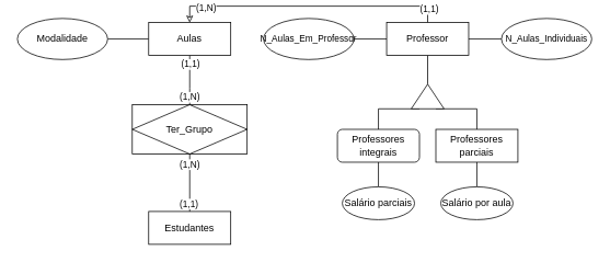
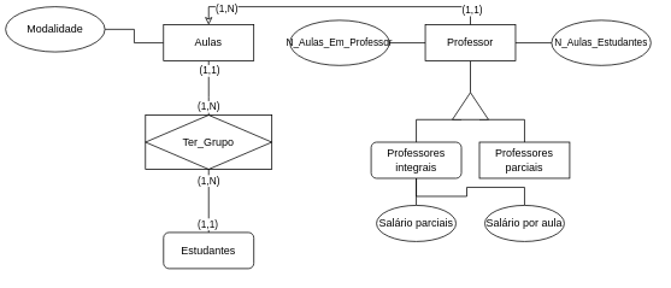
- <mxCell id="27" value="Modalidade" style="ellipse;whiteSpace=wrap;html=1;align=center;" vertex="1" parent="1"><mxGeometry x="20" y="20" width="110" height="50" as="geometry" /></mxCell>
+ <mxCell id="27" value="Modalidade" style="ellipse;whiteSpace=wrap;html=1;align=center;" vertex="1" parent="1"><mxGeometry x="5" y="5" width="110" height="50" as="geometry" /></mxCell>
- <mxCell id="25" value="&lt;font style=&quot;font-size: 11px&quot;&gt;N_Aulas_Individuais&lt;/font&gt;" style="ellipse;whiteSpace=wrap;html=1;align=center;" vertex="1" parent="1"><mxGeometry x="610" y="20" width="110" height="50" as="geometry" /></mxCell>
+ <mxCell id="25" value="&lt;font style=&quot;font-size: 11px&quot;&gt;N_Aulas_Estudantes&lt;/font&gt;" style="ellipse;whiteSpace=wrap;html=1;align=center;" vertex="1" parent="1"><mxGeometry x="610" y="20" width="110" height="50" as="geometry" /></mxCell>
- <mxCell id="29" style="edgeStyle=orthogonalEdgeStyle;rounded=0;orthogonalLoop=1;jettySize=auto;html=1;exitX=0.5;exitY=0;exitDx=0;exitDy=0;entryX=0.5;entryY=1;entryDx=0;entryDy=0;endArrow=none;endFill=0;" edge="1" parent="1" source="30" target="16"><mxGeometry relative="1" as="geometry" /></mxCell>
+ <mxCell id="29" style="edgeStyle=orthogonalEdgeStyle;rounded=0;orthogonalLoop=1;jettySize=auto;html=1;exitX=0.5;exitY=0;exitDx=0;exitDy=0;endArrow=none;endFill=0;" edge="1" parent="1" source="30" target="15"><mxGeometry relative="1" as="geometry" /></mxCell>
- <mxCell id="26" value="Estudantes" style="whiteSpace=wrap;html=1;align=center;" vertex="1" parent="1"><mxGeometry x="180" y="255" width="100" height="40" as="geometry" /></mxCell>
+ <mxCell id="26" value="Estudantes" style="whiteSpace=wrap;html=1;align=center;rounded=1;" vertex="1" parent="1"><mxGeometry x="180" y="255" width="100" height="40" as="geometry" /></mxCell>
